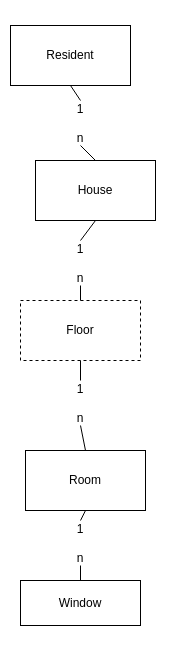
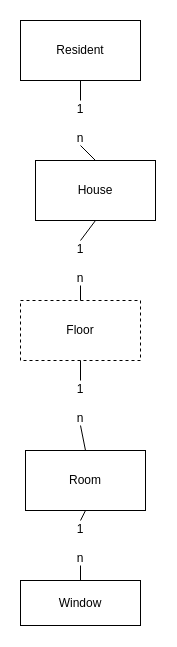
- <mxCell id="5" value="Resident" style="rounded=0;whiteSpace=wrap;html=1;" parent="1" vertex="1"><mxGeometry x="10" y="25" width="120" height="60" as="geometry" /></mxCell>
+ <mxCell id="5" value="Resident" style="rounded=0;whiteSpace=wrap;html=1;" parent="1" vertex="1"><mxGeometry x="20" y="20" width="120" height="60" as="geometry" /></mxCell>
